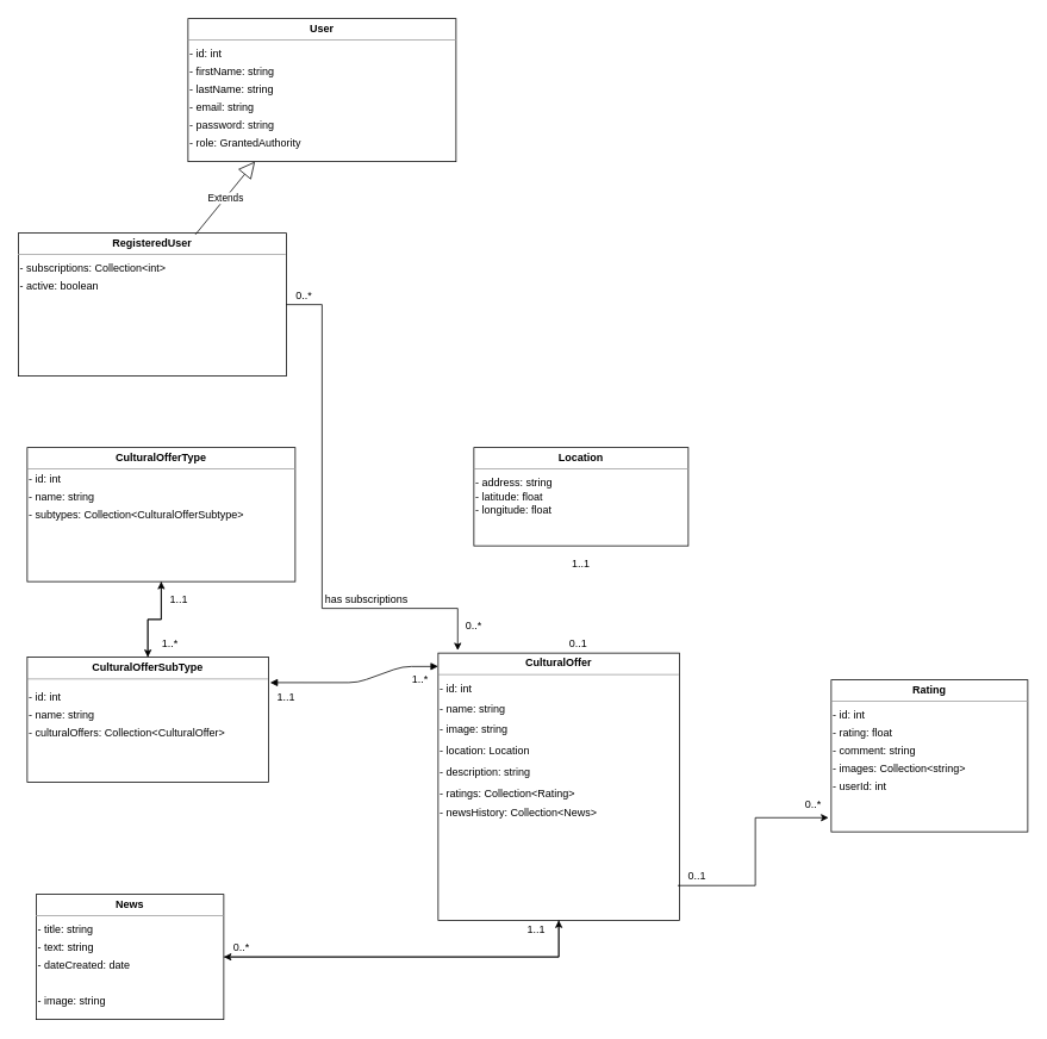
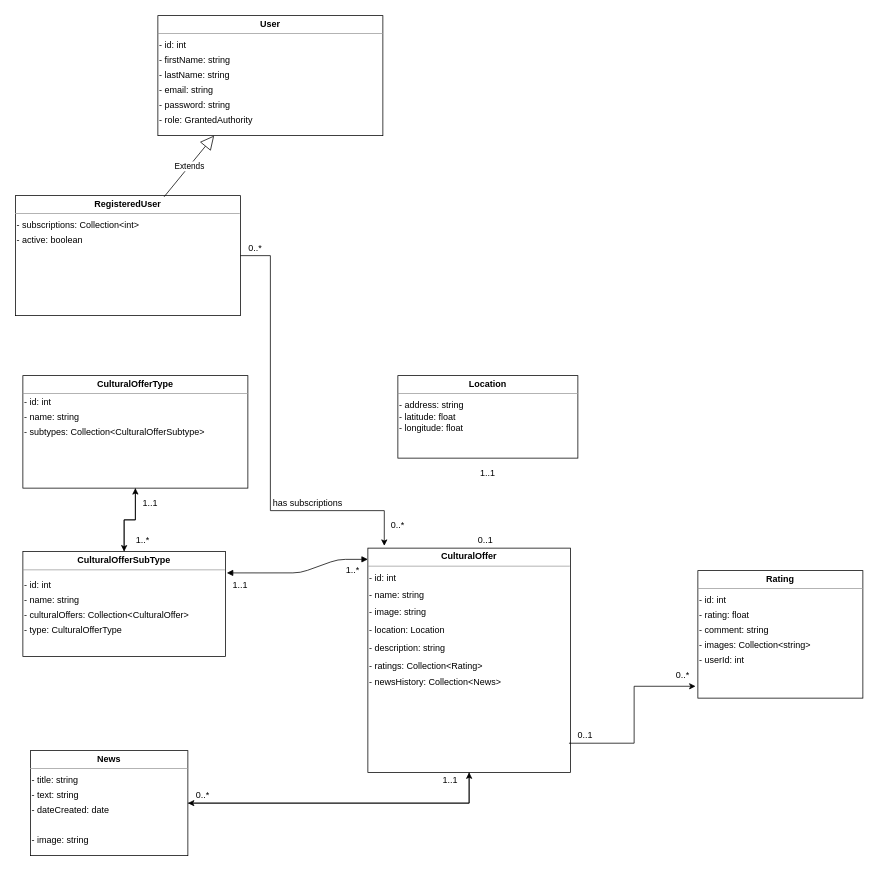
+ <mxCell id="10" value="- type: CulturalOfferType" style="text;html=1;strokeColor=none;fillColor=none;align=left;verticalAlign=middle;whiteSpace=wrap;rounded=0;labelPosition=center;verticalLabelPosition=middle;" parent="6" vertex="1"><mxGeometry y="95.5" width="270" height="20" as="geometry" /></mxCell>
